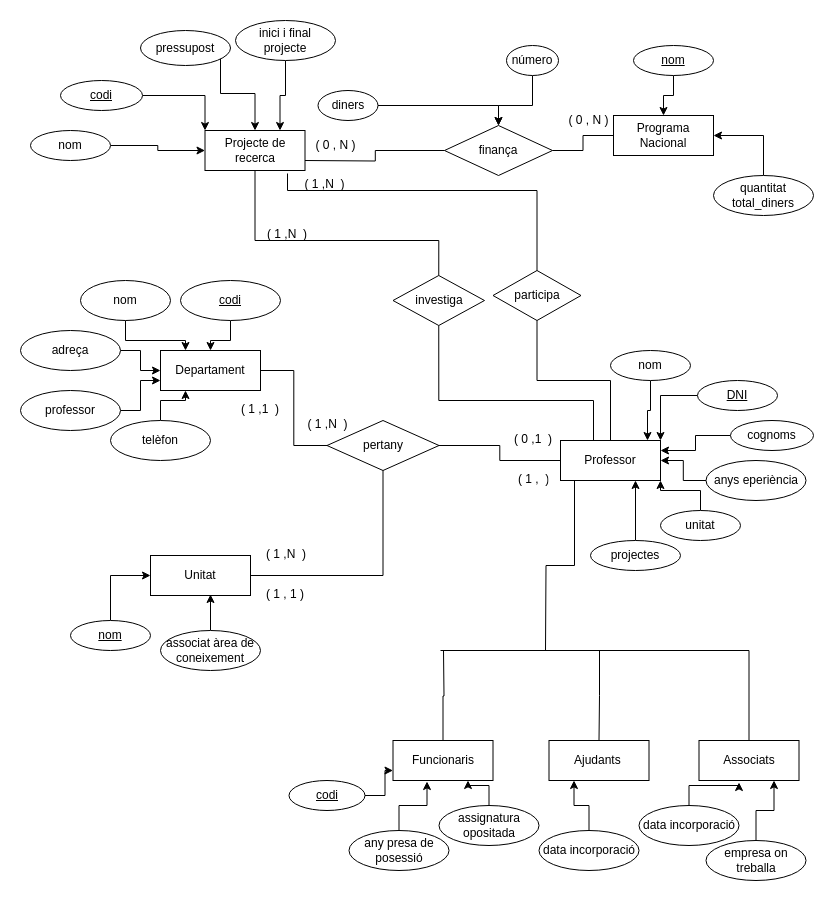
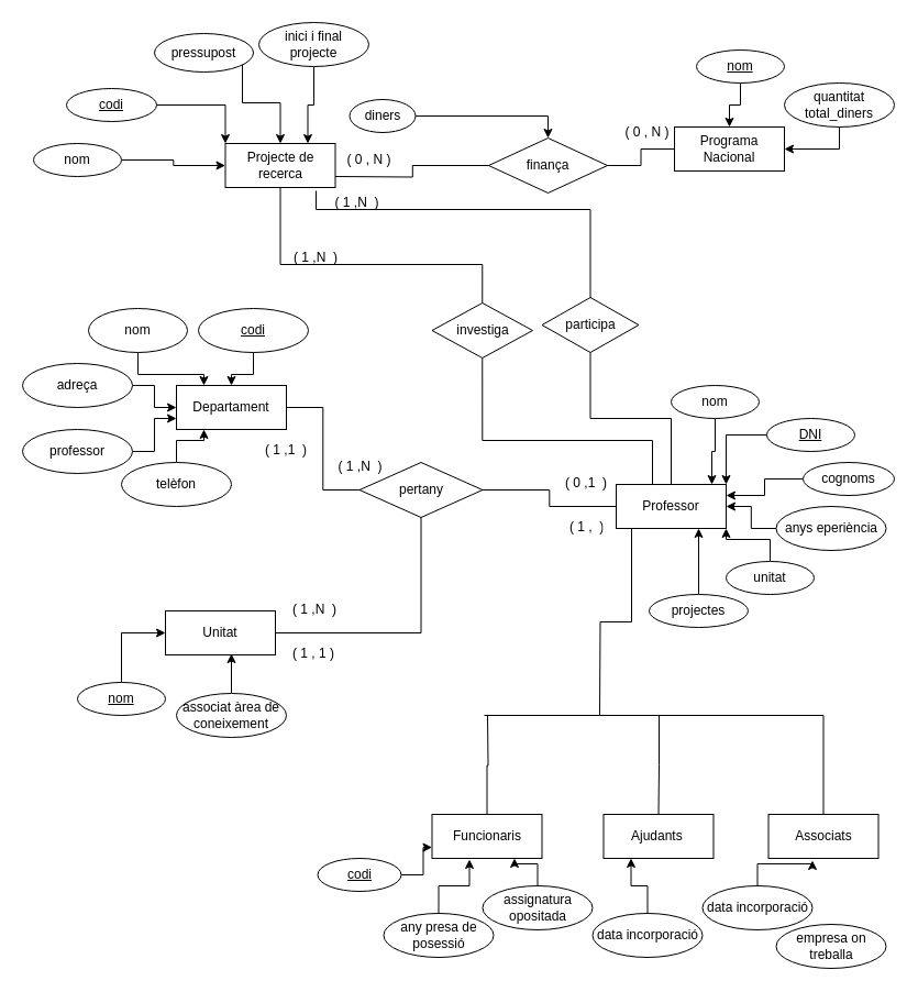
- <mxCell id="85" value="número" style="ellipse;whiteSpace=wrap;html=1;align=center;" vertex="1" parent="1"><mxGeometry x="506" y="45" width="52" height="30" as="geometry" /></mxCell>
- <mxCell id="84" style="edgeStyle=orthogonalEdgeStyle;rounded=0;orthogonalLoop=1;jettySize=auto;html=1;" edge="1" parent="1" source="85" target="76"><mxGeometry relative="1" as="geometry"><Array as="points"><mxPoint x="532" y="105" /><mxPoint x="498" y="105" /></Array></mxGeometry></mxCell>
- <mxCell id="75" value="quantitat total_diners" style="ellipse;whiteSpace=wrap;html=1;align=center;" vertex="1" parent="1"><mxGeometry x="713" y="175" width="100" height="40" as="geometry" /></mxCell>
+ <mxCell id="75" value="quantitat total_diners" style="ellipse;whiteSpace=wrap;html=1;align=center;" vertex="1" parent="1"><mxGeometry x="713" y="75" width="100" height="40" as="geometry" /></mxCell>
- <mxCell id="40" style="edgeStyle=orthogonalEdgeStyle;rounded=0;orthogonalLoop=1;jettySize=auto;html=1;entryX=0.75;entryY=1;entryDx=0;entryDy=0;" edge="1" parent="1" source="41" target="29"><mxGeometry relative="1" as="geometry" /></mxCell>
